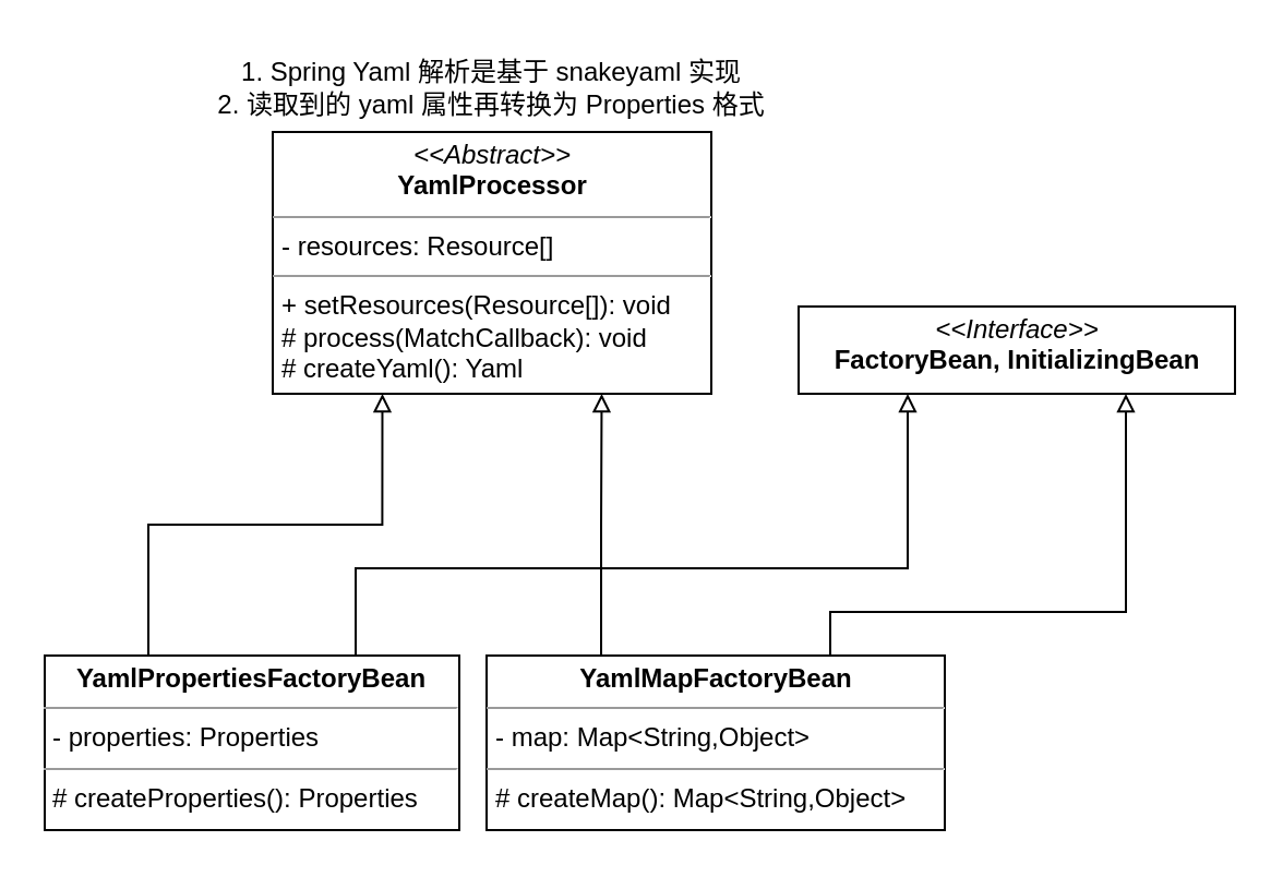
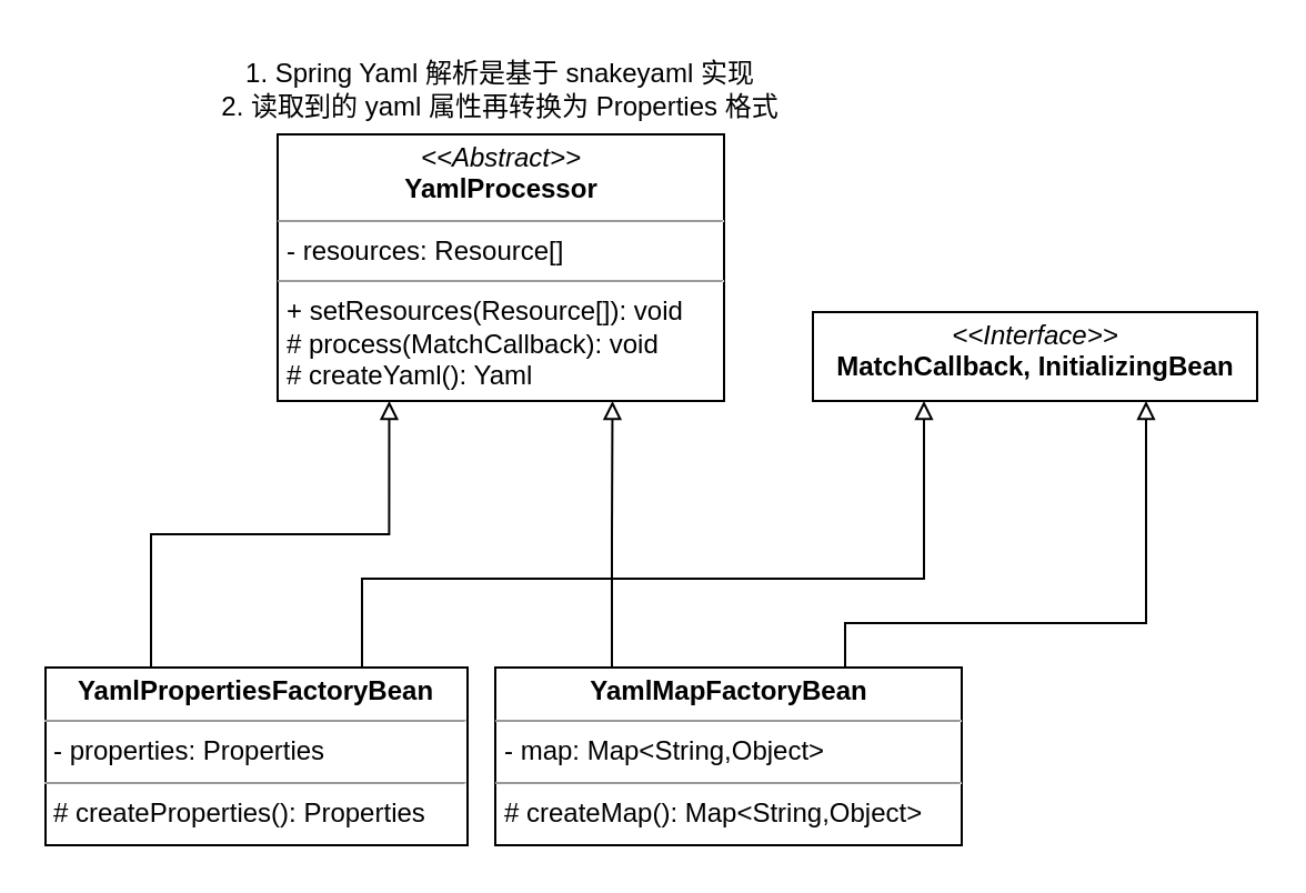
- <mxCell id="6" value="&lt;p style=&quot;margin:0px;margin-top:4px;text-align:center;&quot;&gt;&lt;i&gt;&amp;lt;&amp;lt;Interface&amp;gt;&amp;gt;&lt;/i&gt;&lt;br&gt;&lt;b&gt;FactoryBean, InitializingBean&lt;/b&gt;&lt;/p&gt;&lt;p style=&quot;margin:0px;margin-left:4px;&quot;&gt;&lt;br&gt;&lt;/p&gt;" style="verticalAlign=top;align=left;overflow=fill;fontSize=12;fontFamily=Helvetica;html=1;whiteSpace=wrap;" parent="1" vertex="1"><mxGeometry x="365.5" y="140" width="200" height="40" as="geometry" /></mxCell>
+ <mxCell id="6" value="&lt;p style=&quot;margin:0px;margin-top:4px;text-align:center;&quot;&gt;&lt;i&gt;&amp;lt;&amp;lt;Interface&amp;gt;&amp;gt;&lt;/i&gt;&lt;br&gt;&lt;b&gt;MatchCallback, InitializingBean&lt;/b&gt;&lt;/p&gt;&lt;p style=&quot;margin:0px;margin-left:4px;&quot;&gt;&lt;br&gt;&lt;/p&gt;" style="verticalAlign=top;align=left;overflow=fill;fontSize=12;fontFamily=Helvetica;html=1;whiteSpace=wrap;" parent="1" vertex="1"><mxGeometry x="365.5" y="140" width="200" height="40" as="geometry" /></mxCell>
